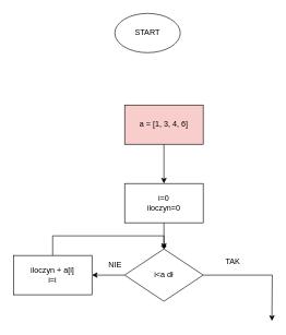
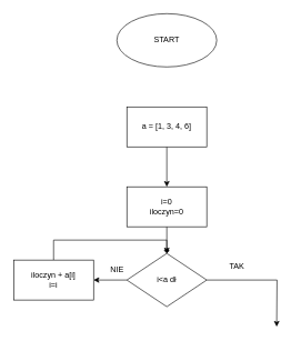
- <mxCell id="2" value="START" style="ellipse;whiteSpace=wrap;html=1;" vertex="1" parent="1"><mxGeometry x="175" y="20" width="100" height="60" as="geometry" /></mxCell>
+ <mxCell id="2" value="START" style="ellipse;whiteSpace=wrap;html=1;" vertex="1" parent="1"><mxGeometry x="175" y="20" width="150" height="80" as="geometry" /></mxCell>
- <mxCell id="4" value="a = [1, 3, 4, 6]" style="rounded=0;whiteSpace=wrap;html=1;fillColor=#f8cecc;" vertex="1" parent="1"><mxGeometry x="190" y="160" width="120" height="60" as="geometry" /></mxCell>
+ <mxCell id="4" value="a = [1, 3, 4, 6]" style="rounded=0;whiteSpace=wrap;html=1;" vertex="1" parent="1"><mxGeometry x="190" y="160" width="120" height="60" as="geometry" /></mxCell>
